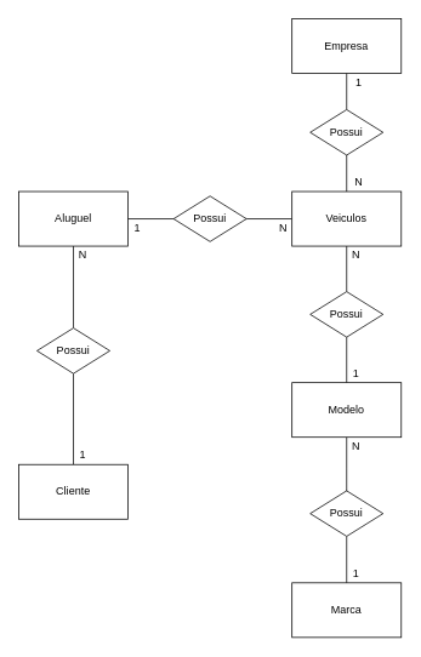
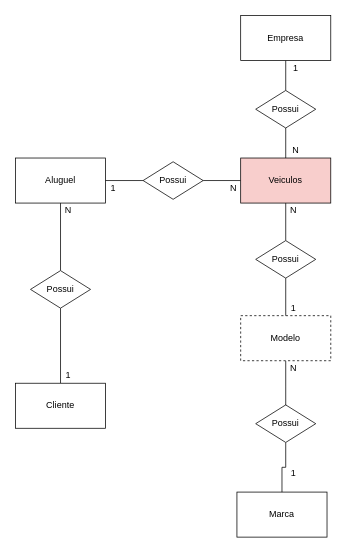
- <mxCell id="6" value="Veiculos" style="rounded=0;whiteSpace=wrap;html=1;" vertex="1" parent="1"><mxGeometry x="320" y="210" width="120" height="60" as="geometry" /></mxCell>
+ <mxCell id="6" value="Veiculos" style="rounded=0;whiteSpace=wrap;html=1;fillColor=#f8cecc;" vertex="1" parent="1"><mxGeometry x="320" y="210" width="120" height="60" as="geometry" /></mxCell>
- <mxCell id="9" value="Modelo" style="rounded=0;whiteSpace=wrap;html=1;" vertex="1" parent="1"><mxGeometry x="320" y="420" width="120" height="60" as="geometry" /></mxCell>
+ <mxCell id="9" value="Modelo" style="rounded=0;whiteSpace=wrap;html=1;dashed=1;" vertex="1" parent="1"><mxGeometry x="320" y="420" width="120" height="60" as="geometry" /></mxCell>
- <mxCell id="7" value="Marca" style="rounded=0;whiteSpace=wrap;html=1;" vertex="1" parent="1"><mxGeometry x="320" y="640" width="120" height="60" as="geometry" /></mxCell>
+ <mxCell id="7" value="Marca" style="rounded=0;whiteSpace=wrap;html=1;" vertex="1" parent="1"><mxGeometry x="315" y="655" width="120" height="60" as="geometry" /></mxCell>
